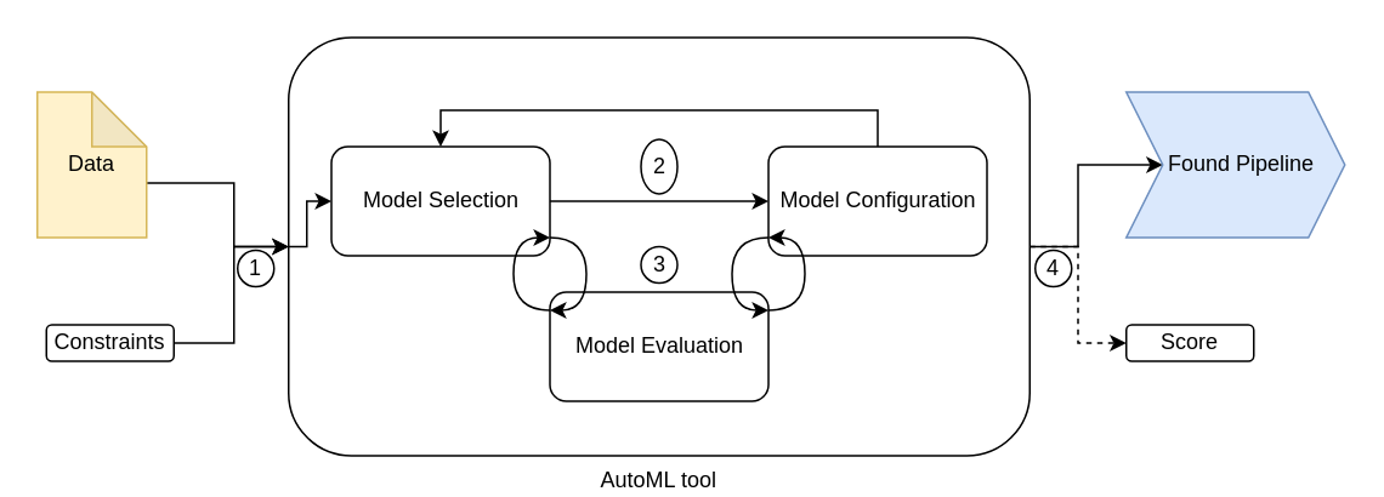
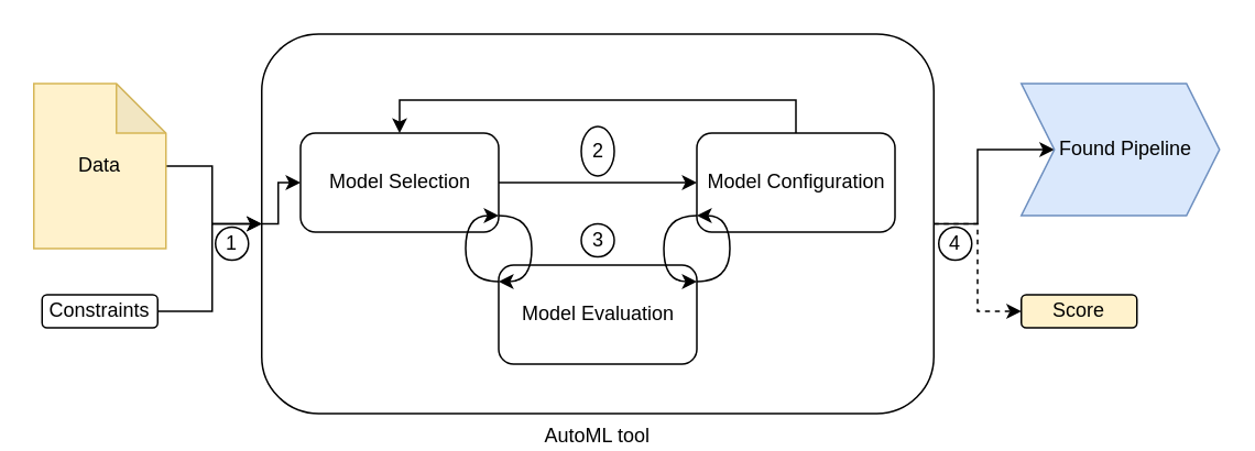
- <mxCell id="18" value="Data" style="shape=note;whiteSpace=wrap;html=1;backgroundOutline=1;darkOpacity=0.05;fillColor=#fff2cc;strokeColor=#d6b656;" vertex="1" parent="1"><mxGeometry x="20" y="50" width="60" height="80" as="geometry" /></mxCell>
+ <mxCell id="18" value="Data" style="shape=note;whiteSpace=wrap;html=1;backgroundOutline=1;darkOpacity=0.05;fillColor=#fff2cc;strokeColor=#d6b656;" vertex="1" parent="1"><mxGeometry x="20" y="50" width="80" height="100" as="geometry" /></mxCell>
- <mxCell id="19" value="Score" style="rounded=1;whiteSpace=wrap;html=1;" vertex="1" parent="1"><mxGeometry x="618" y="178" width="70" height="20" as="geometry" /></mxCell>
+ <mxCell id="19" value="Score" style="rounded=1;whiteSpace=wrap;html=1;fillColor=#fff2cc;" vertex="1" parent="1"><mxGeometry x="618" y="178" width="70" height="20" as="geometry" /></mxCell>
